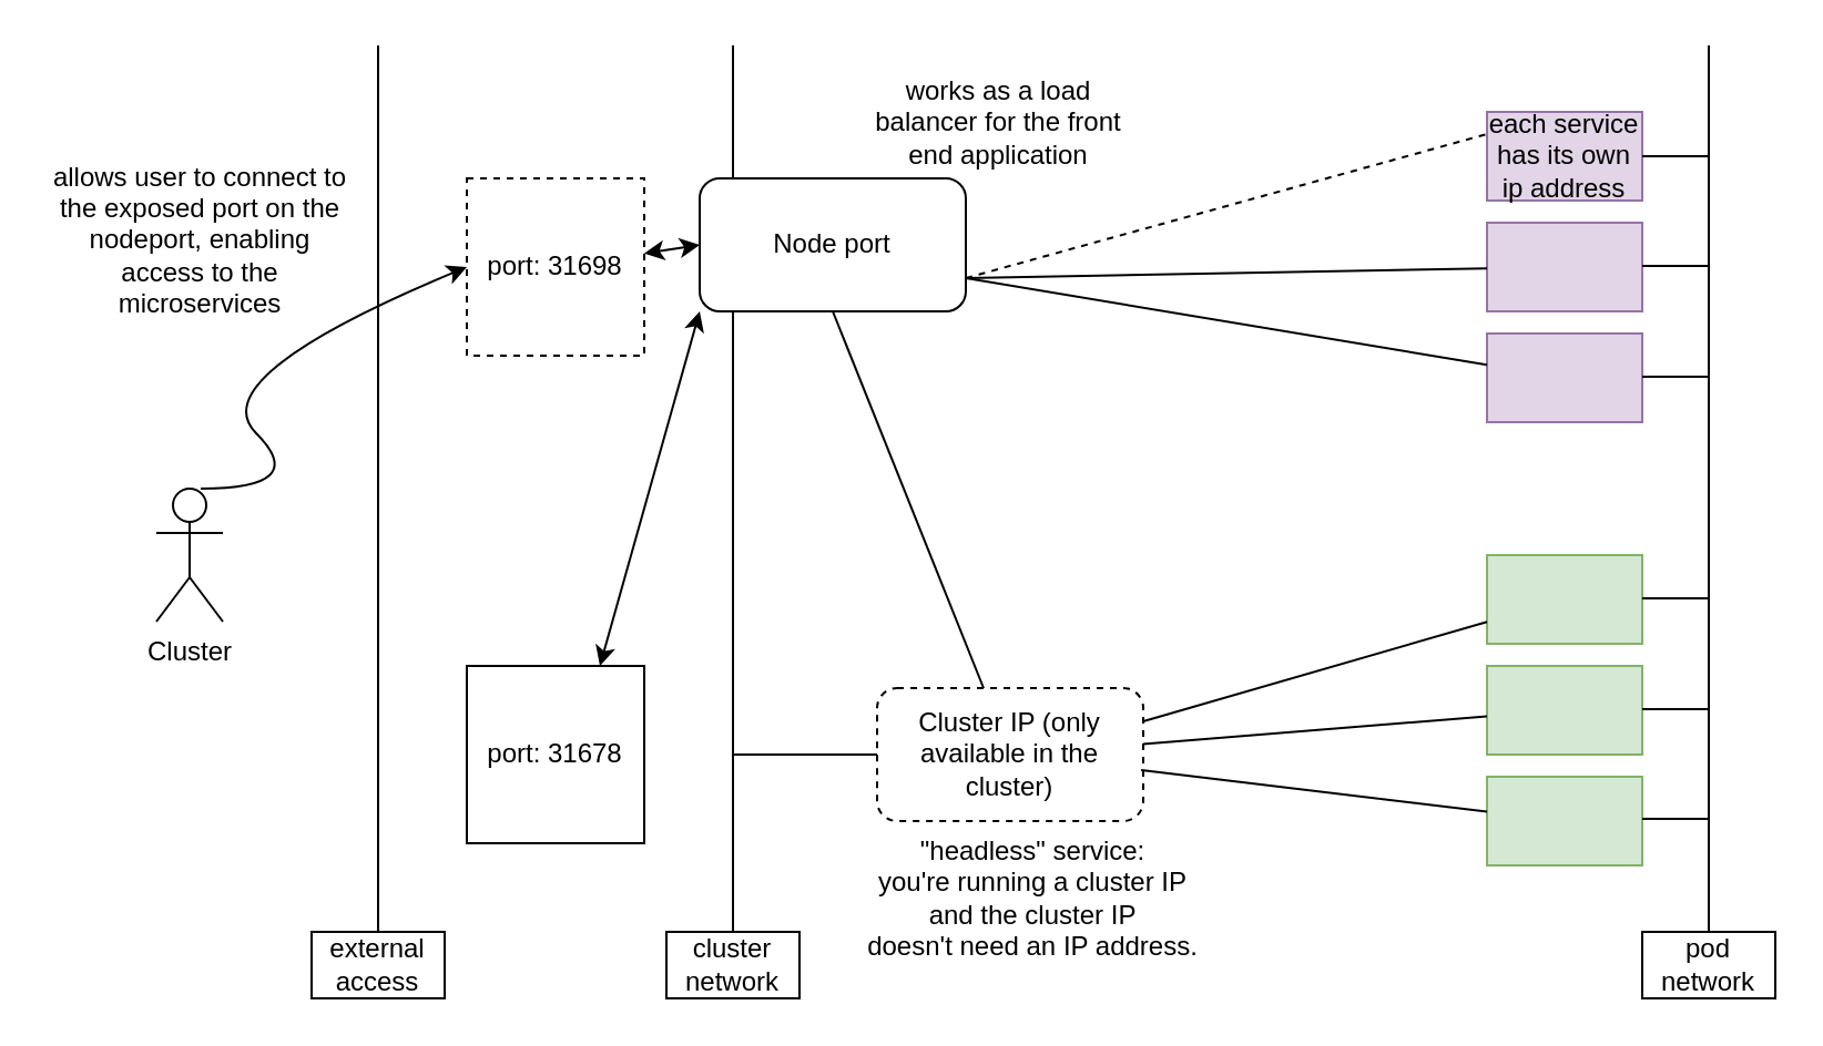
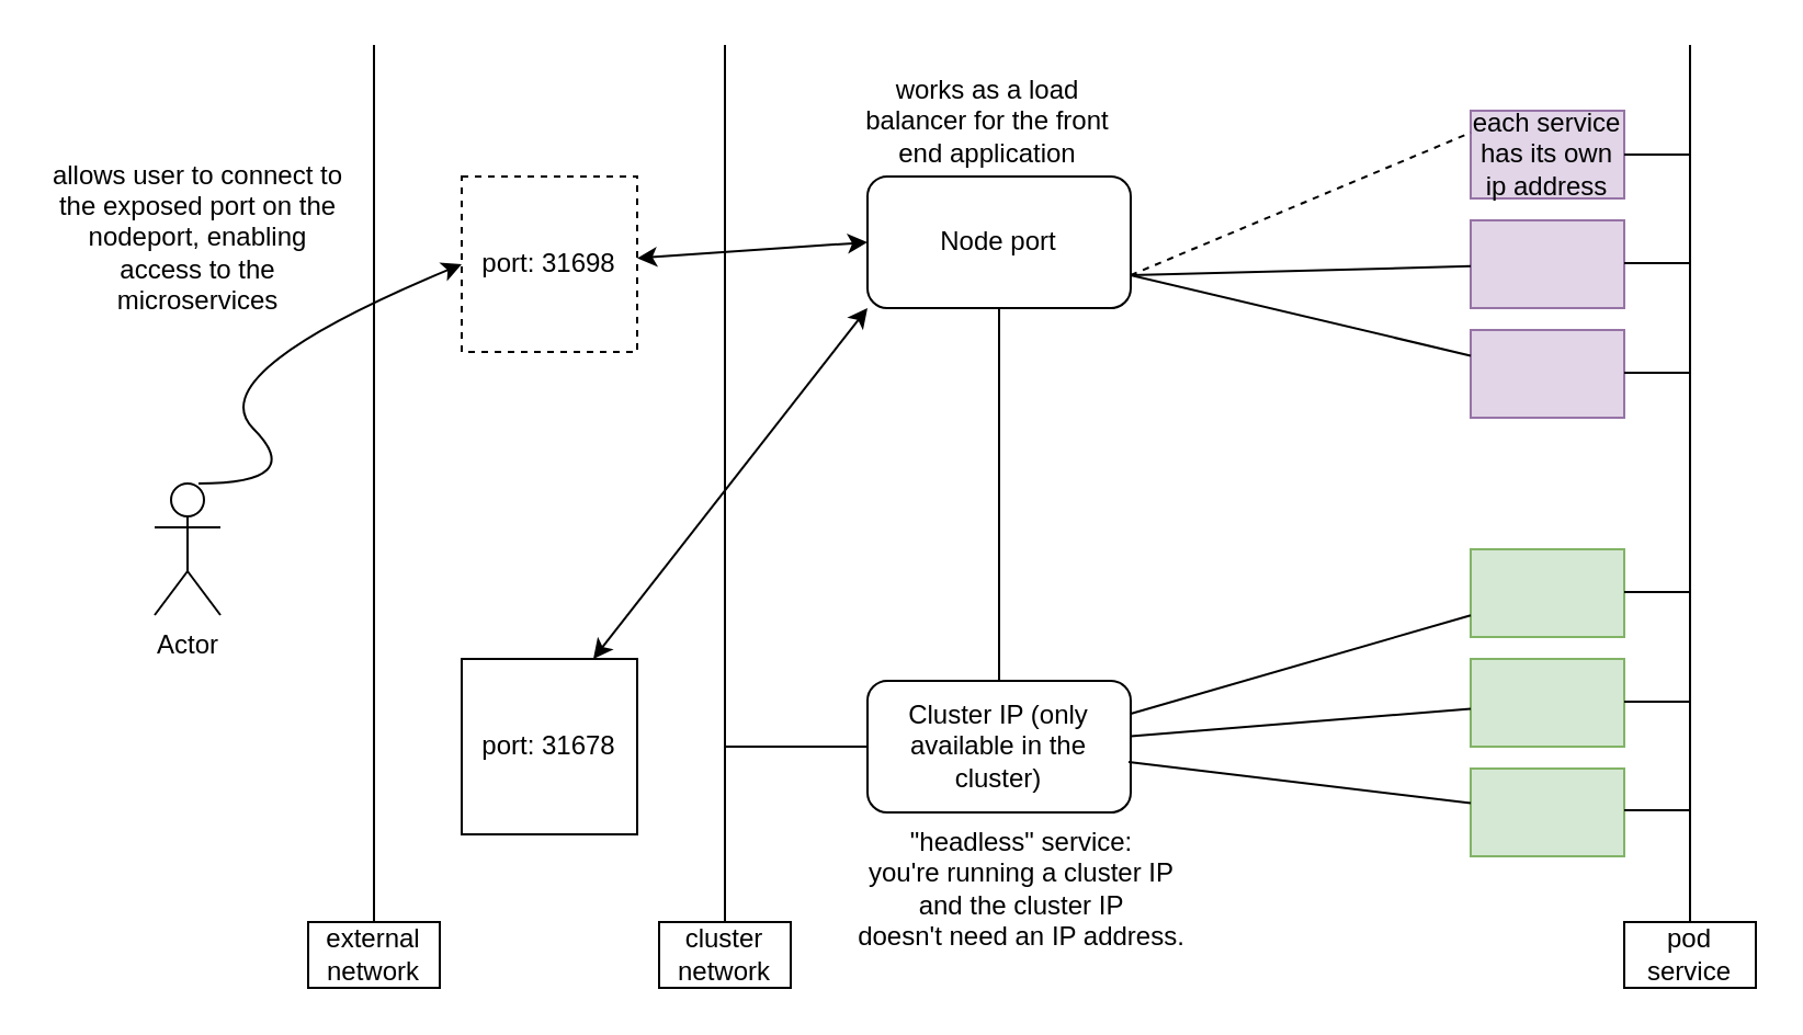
- <mxCell id="6" value="Node port" style="rounded=1;whiteSpace=wrap;html=1;" vertex="1" parent="1"><mxGeometry x="315" y="80" width="120" height="60" as="geometry" /></mxCell>
+ <mxCell id="6" value="Node port" style="rounded=1;whiteSpace=wrap;html=1;" vertex="1" parent="1"><mxGeometry x="395" y="80" width="120" height="60" as="geometry" /></mxCell>
- <mxCell id="22" value="Cluster" style="shape=umlActor;verticalLabelPosition=bottom;verticalAlign=top;html=1;outlineConnect=0;" vertex="1" parent="1"><mxGeometry x="70" y="220" width="30" height="60" as="geometry" /></mxCell>
+ <mxCell id="22" value="Actor" style="shape=umlActor;verticalLabelPosition=bottom;verticalAlign=top;html=1;outlineConnect=0;" vertex="1" parent="1"><mxGeometry x="70" y="220" width="30" height="60" as="geometry" /></mxCell>
- <mxCell id="7" value="Cluster IP (only available in the cluster)" style="rounded=1;whiteSpace=wrap;html=1;dashed=1;" vertex="1" parent="1"><mxGeometry x="395" y="310" width="120" height="60" as="geometry" /></mxCell>
+ <mxCell id="7" value="Cluster IP (only available in the cluster)" style="rounded=1;whiteSpace=wrap;html=1;" vertex="1" parent="1"><mxGeometry x="395" y="310" width="120" height="60" as="geometry" /></mxCell>
- <mxCell id="27" value="external access" style="text;html=1;strokeColor=default;fillColor=none;align=center;verticalAlign=middle;whiteSpace=wrap;rounded=0;" vertex="1" parent="1"><mxGeometry x="140" y="420" width="60" height="30" as="geometry" /></mxCell>
+ <mxCell id="27" value="external network" style="text;html=1;strokeColor=default;fillColor=none;align=center;verticalAlign=middle;whiteSpace=wrap;rounded=0;" vertex="1" parent="1"><mxGeometry x="140" y="420" width="60" height="30" as="geometry" /></mxCell>
- <mxCell id="28" value="pod network" style="text;html=1;strokeColor=default;fillColor=none;align=center;verticalAlign=middle;whiteSpace=wrap;rounded=0;" vertex="1" parent="1"><mxGeometry x="740" y="420" width="60" height="30" as="geometry" /></mxCell>
+ <mxCell id="28" value="pod service" style="text;html=1;strokeColor=default;fillColor=none;align=center;verticalAlign=middle;whiteSpace=wrap;rounded=0;" vertex="1" parent="1"><mxGeometry x="740" y="420" width="60" height="30" as="geometry" /></mxCell>
